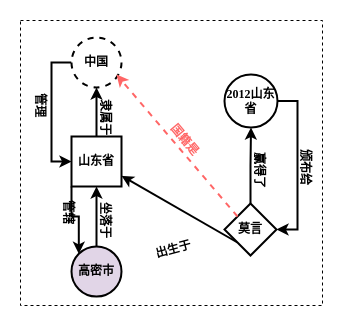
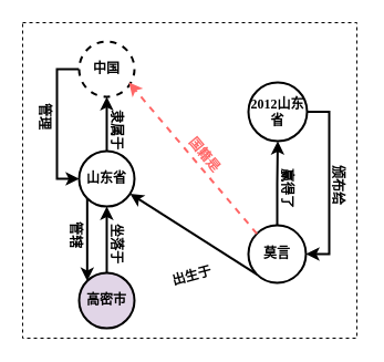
- <mxCell id="7" value="山东省" style="whiteSpace=wrap;html=1;aspect=fixed;strokeWidth=2;fontFamily=Times New Roman;fontStyle=1;rounded=0;" vertex="1" parent="1"><mxGeometry x="71" y="136" width="50" height="50" as="geometry" /></mxCell>
+ <mxCell id="7" value="山东省" style="ellipse;whiteSpace=wrap;html=1;aspect=fixed;strokeWidth=2;fontFamily=Times New Roman;fontStyle=1" vertex="1" parent="1"><mxGeometry x="71" y="136" width="50" height="50" as="geometry" /></mxCell>
- <mxCell id="12" value="莫言" style="rhombus;whiteSpace=wrap;html=1;aspect=fixed;strokeWidth=2;fontFamily=Times New Roman;fontStyle=1;" vertex="1" parent="1"><mxGeometry x="224" y="203" width="52" height="52" as="geometry" /></mxCell>
+ <mxCell id="12" value="莫言" style="ellipse;whiteSpace=wrap;html=1;aspect=fixed;strokeWidth=2;fontFamily=Times New Roman;fontStyle=1" vertex="1" parent="1"><mxGeometry x="224" y="203" width="52" height="52" as="geometry" /></mxCell>
